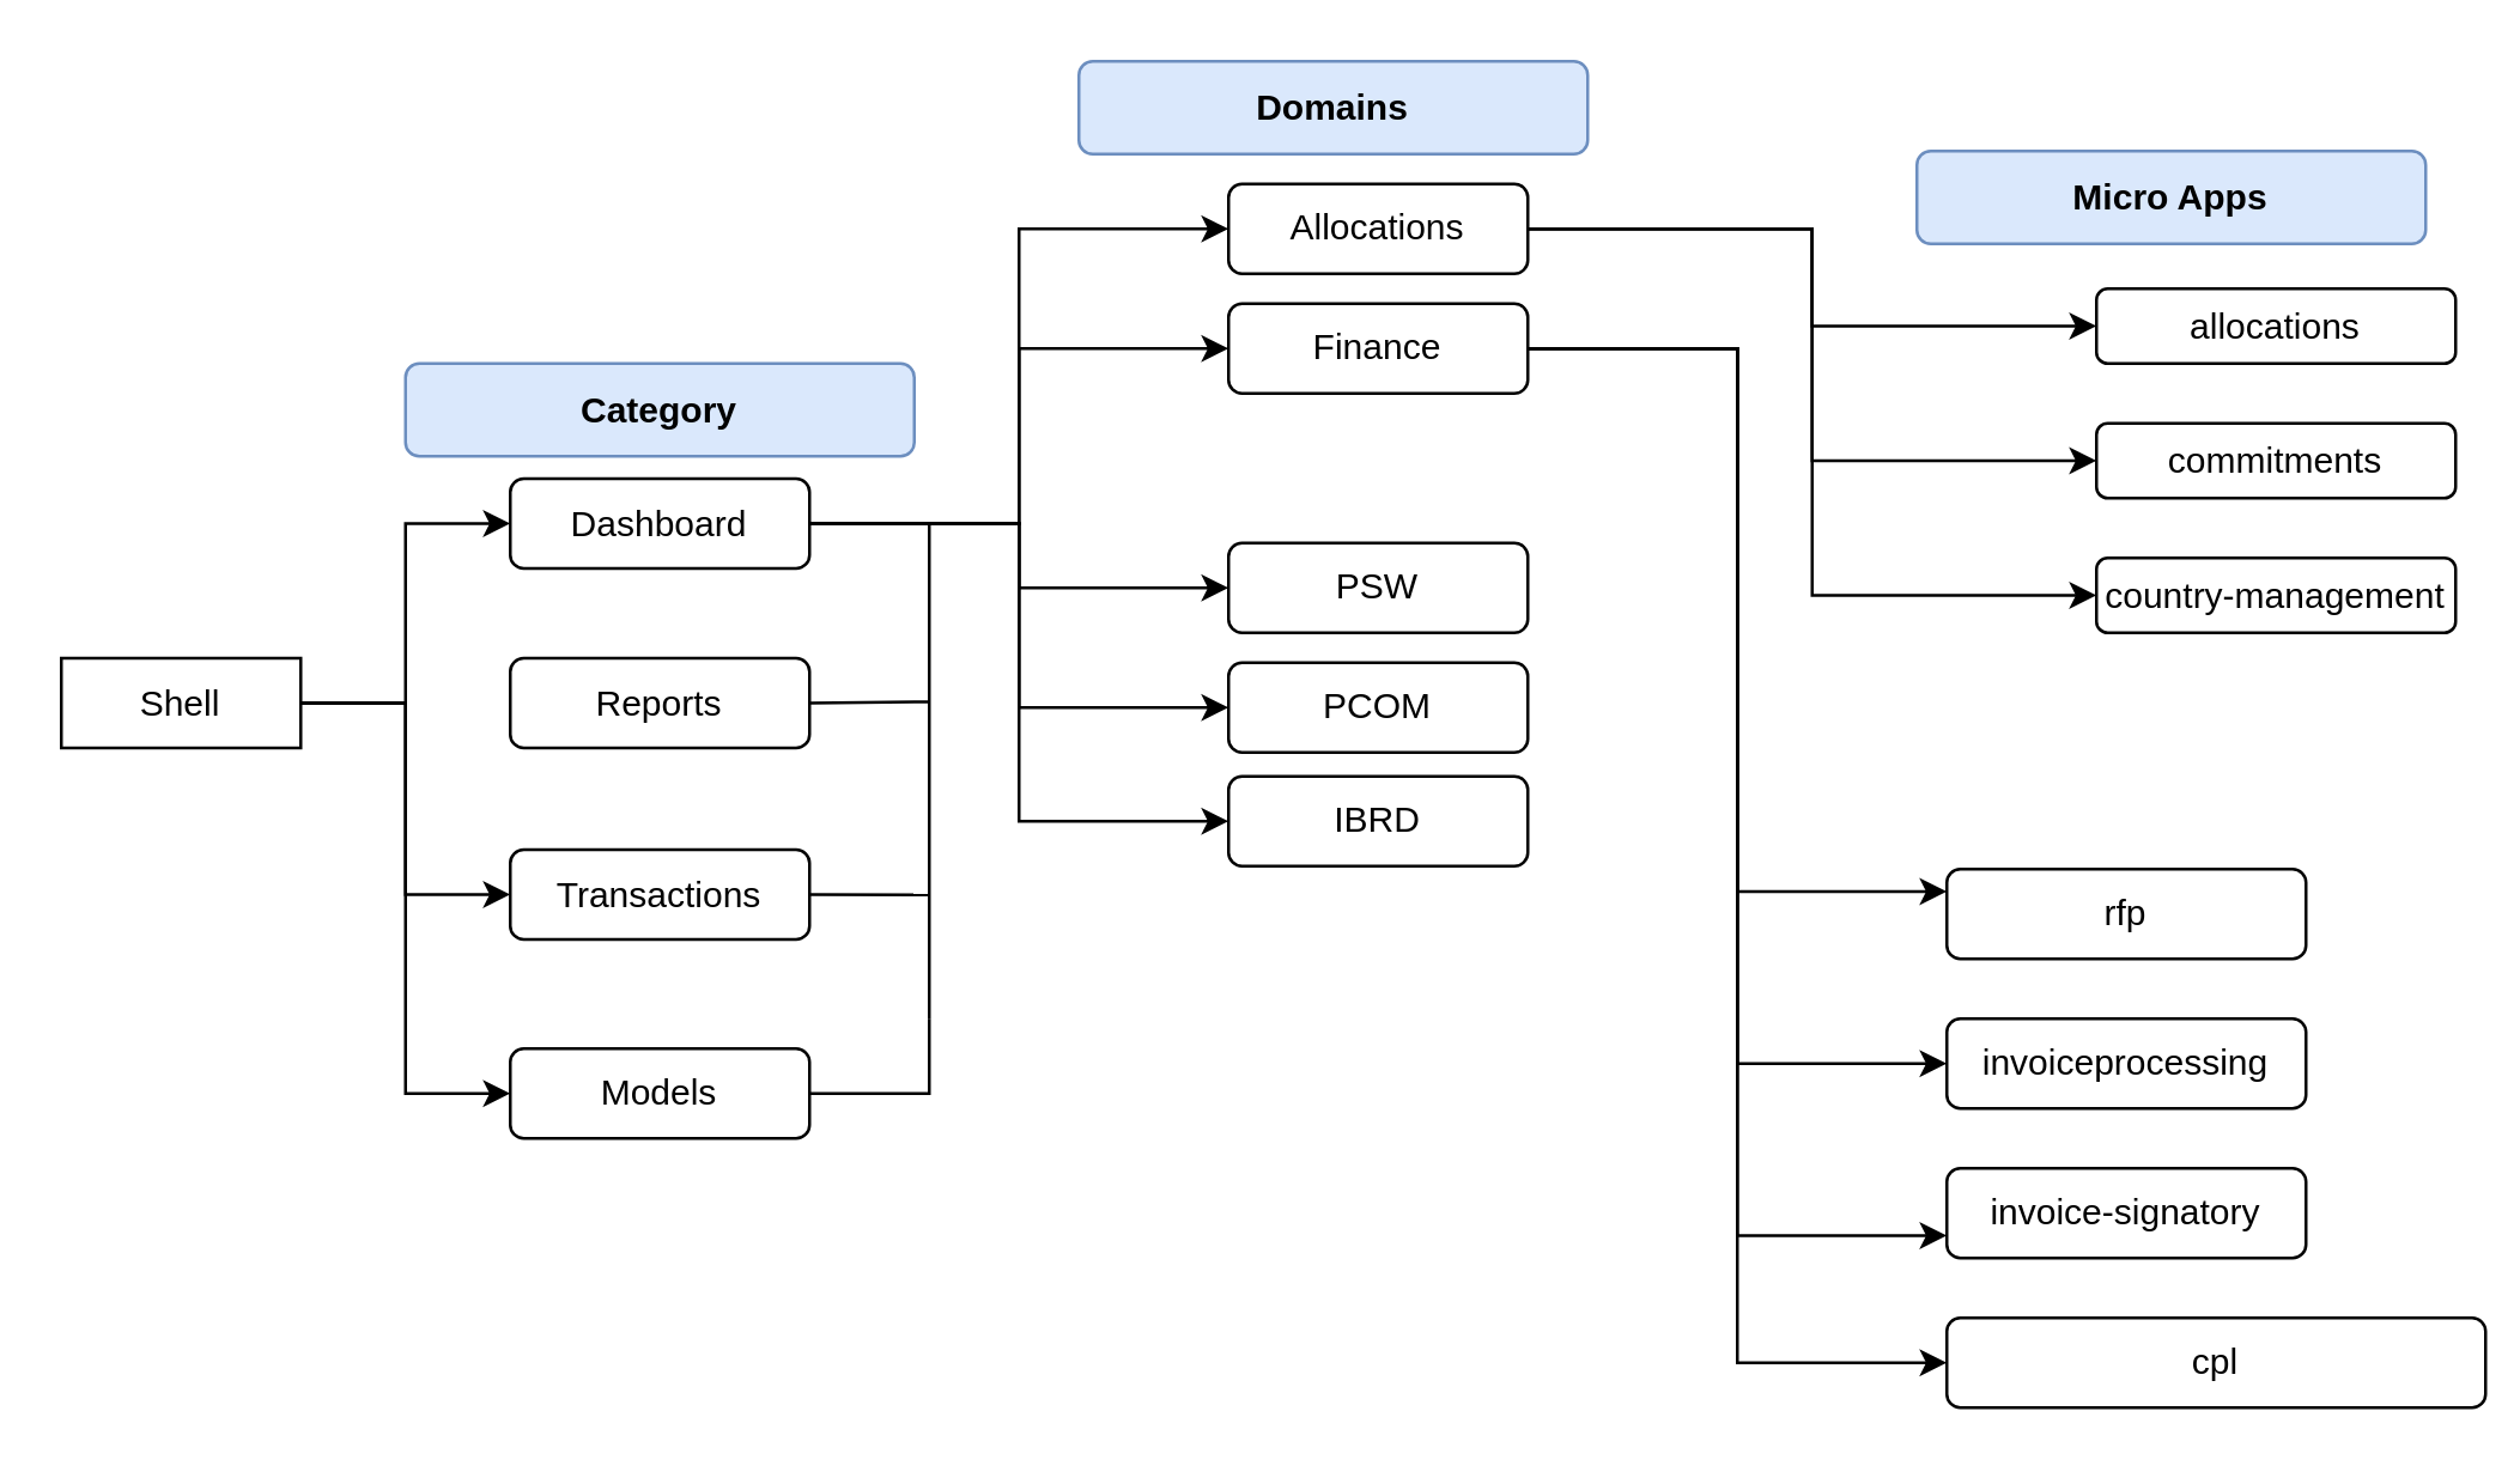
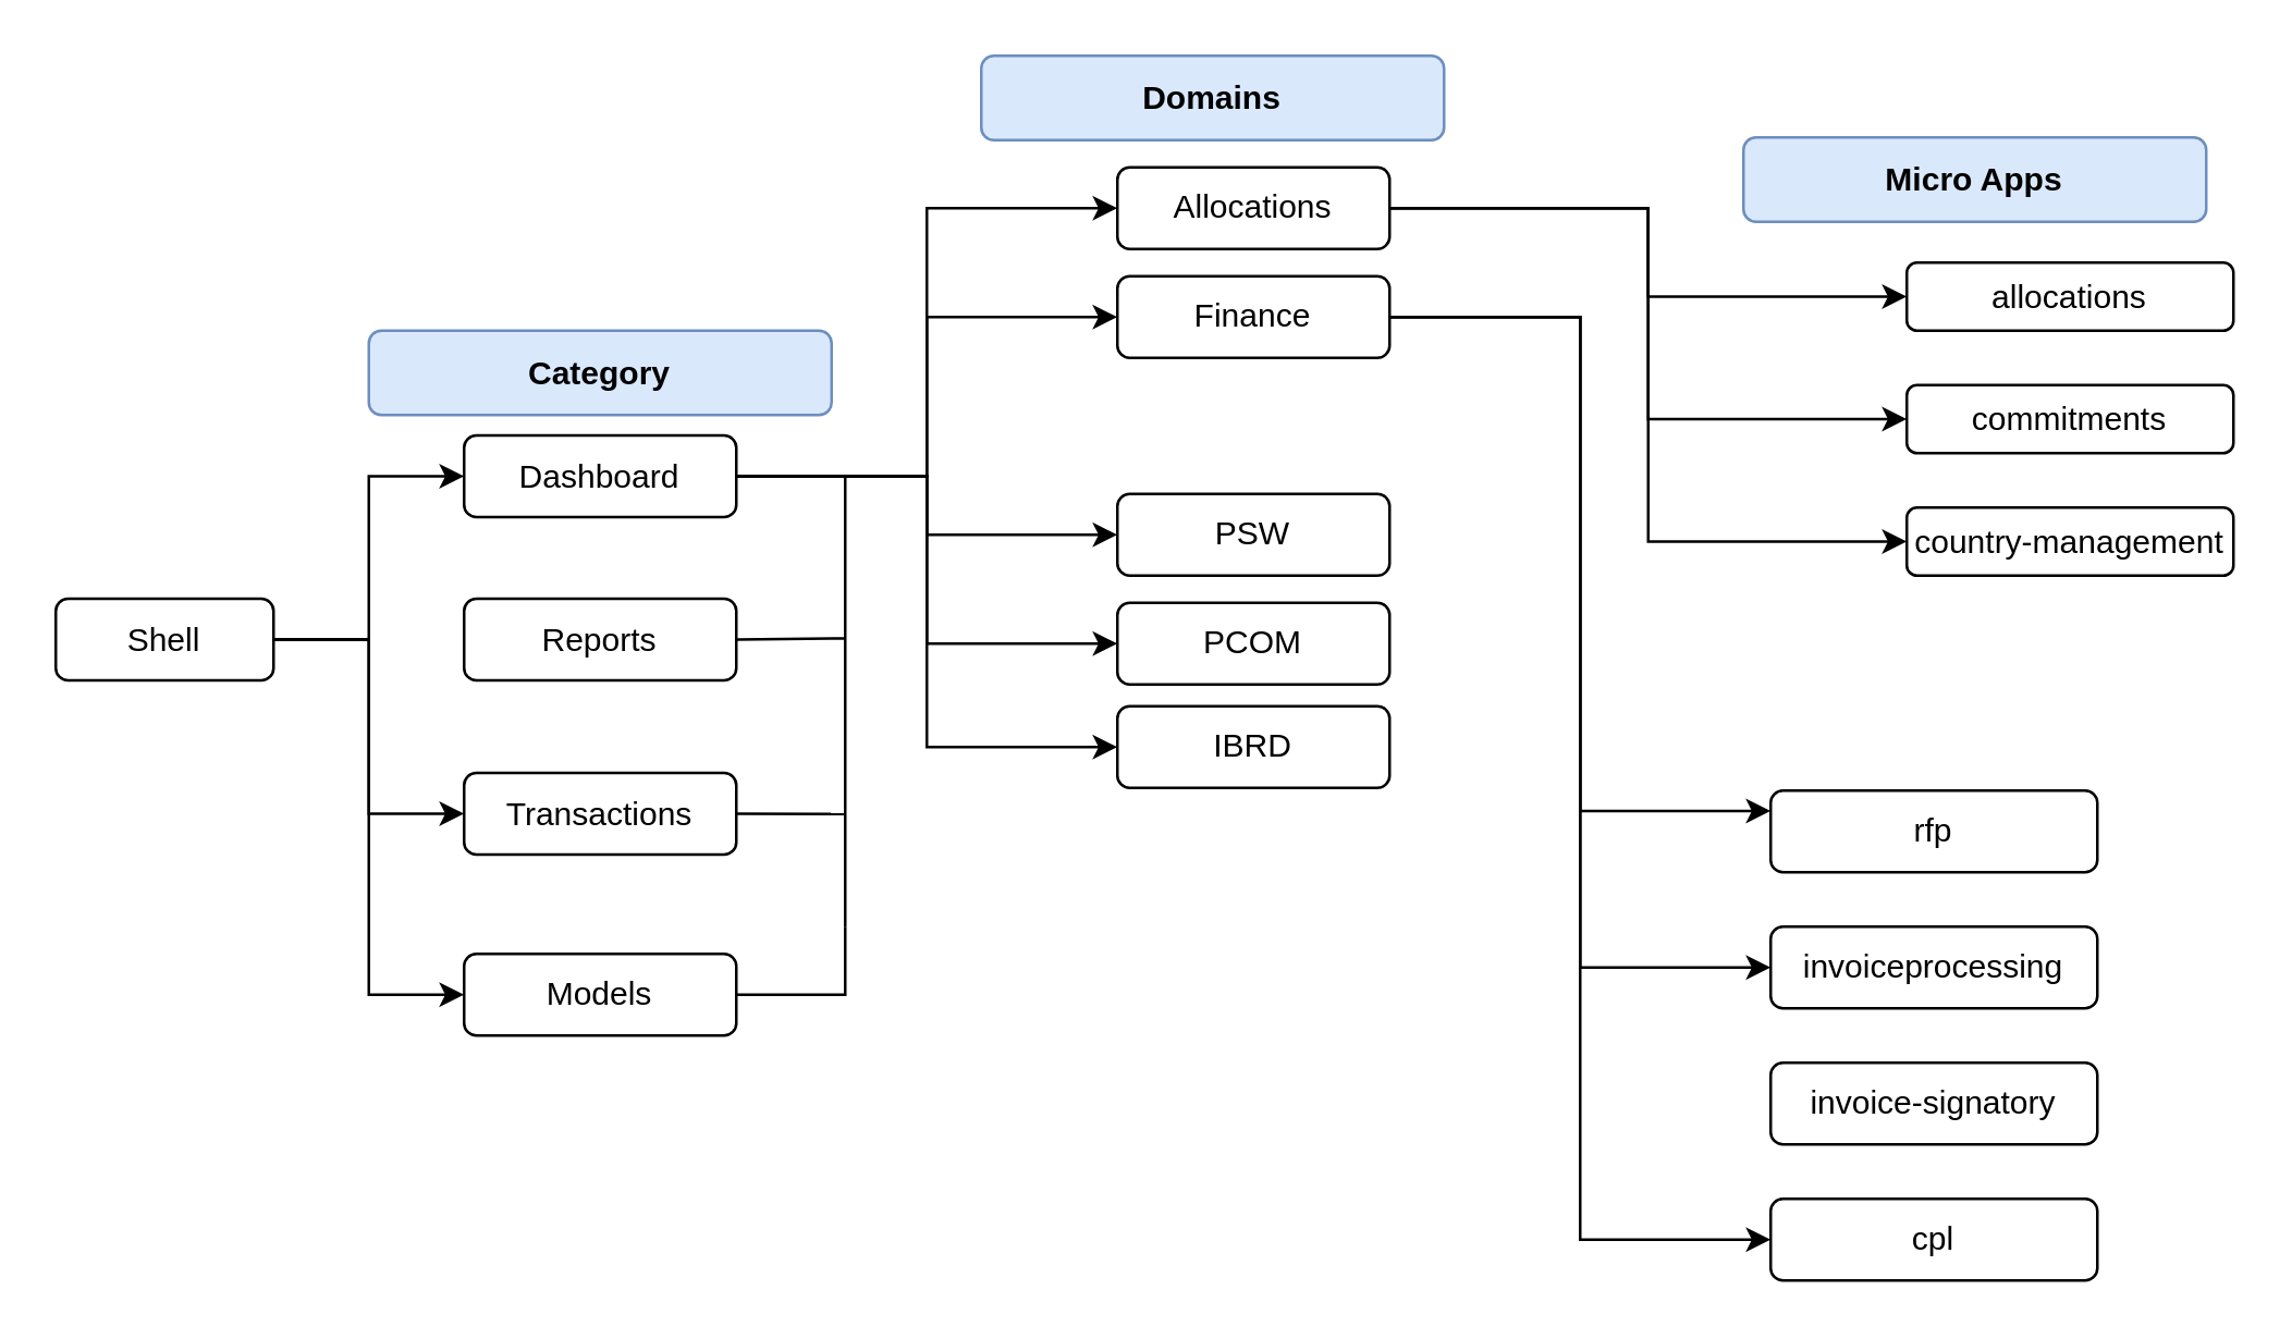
- <mxCell id="5" value="Shell" style="whiteSpace=wrap;html=1;rounded=0;" parent="1" vertex="1"><mxGeometry x="20" y="219.5" width="80" height="30" as="geometry" /></mxCell>
+ <mxCell id="5" value="Shell" style="rounded=1;whiteSpace=wrap;html=1;" parent="1" vertex="1"><mxGeometry x="20" y="219.5" width="80" height="30" as="geometry" /></mxCell>
- <mxCell id="27" style="edgeStyle=elbowEdgeStyle;rounded=0;orthogonalLoop=1;jettySize=auto;html=1;exitX=1;exitY=0.5;exitDx=0;exitDy=0;entryX=0;entryY=0.75;entryDx=0;entryDy=0;" parent="1" source="33" target="23" edge="1"><mxGeometry relative="1" as="geometry" /></mxCell>
- <mxCell id="24" value="cpl" style="rounded=1;whiteSpace=wrap;html=1;" parent="1" vertex="1"><mxGeometry x="650" y="440" width="180" height="30" as="geometry" /></mxCell>
+ <mxCell id="24" value="cpl" style="rounded=1;whiteSpace=wrap;html=1;" parent="1" vertex="1"><mxGeometry x="650" y="440" width="120" height="30" as="geometry" /></mxCell>
